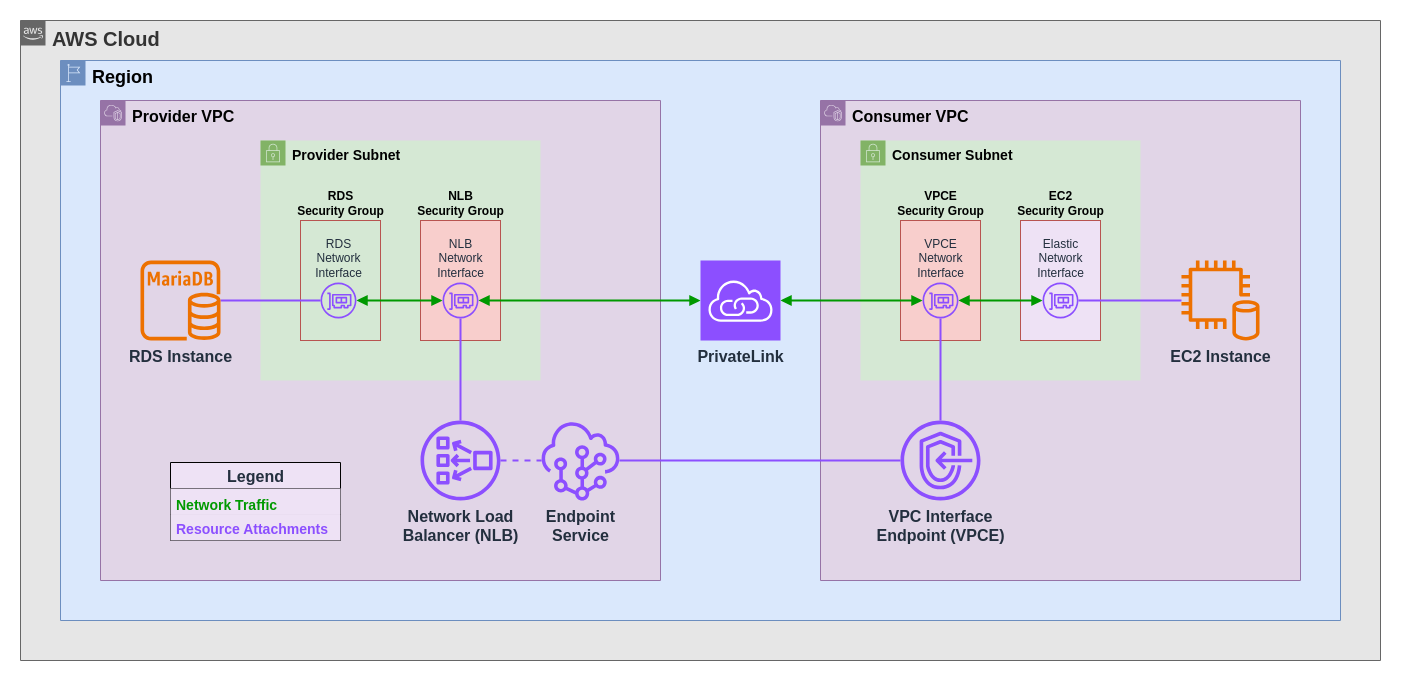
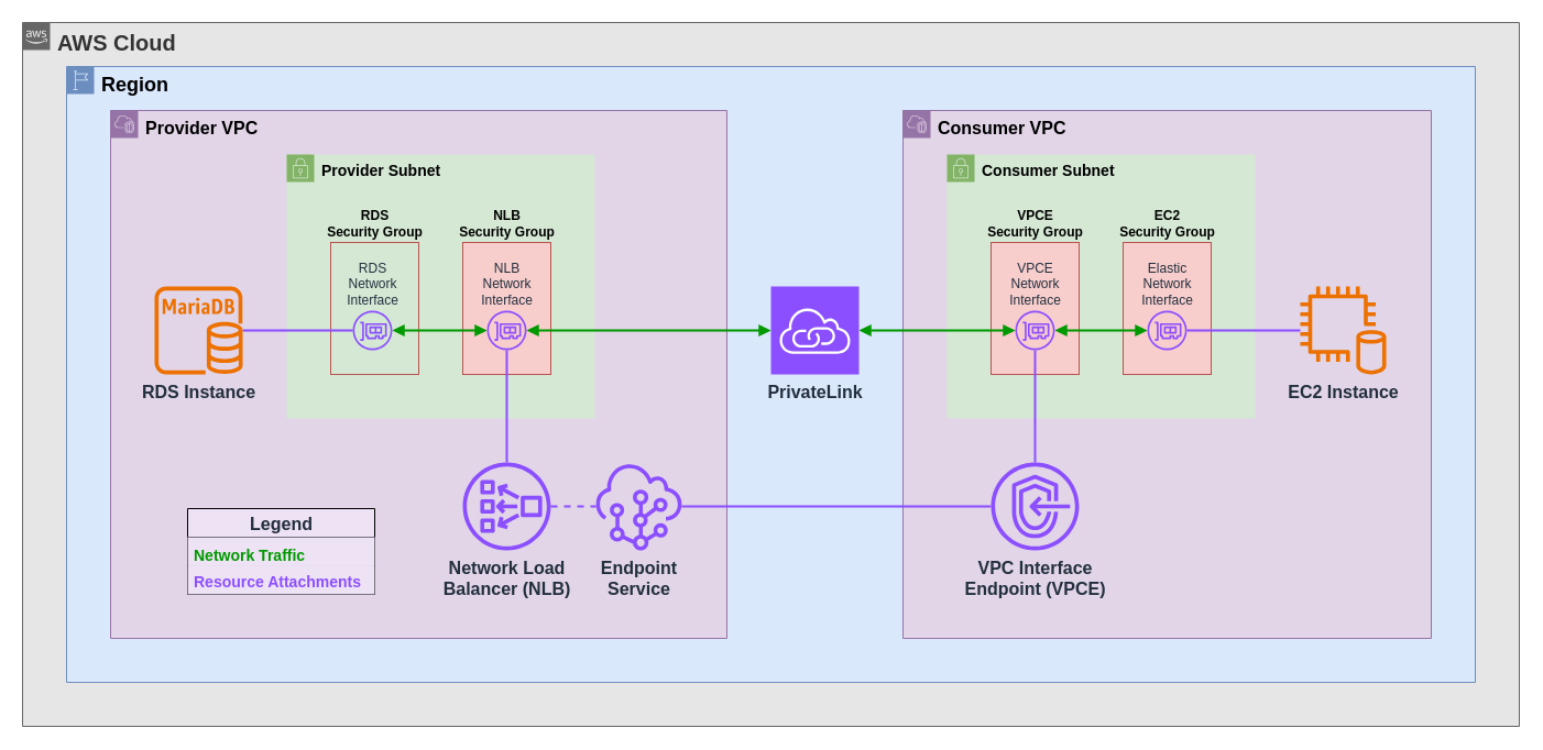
- <mxCell id="13" value="EC2&lt;div&gt;Security Group&lt;/div&gt;" style="fillColor=#eee2f5;strokeColor=#b85450;verticalAlign=bottom;fontStyle=1;fontSize=12;labelPosition=center;verticalLabelPosition=top;align=center;spacingTop=0;spacingLeft=0;html=1;spacingBottom=0;spacingRight=0;" parent="12" vertex="1"><mxGeometry x="1020" y="220" width="80" height="120" as="geometry" /></mxCell>
+ <mxCell id="13" value="EC2&lt;div&gt;Security Group&lt;/div&gt;" style="fillColor=#f8cecc;strokeColor=#b85450;verticalAlign=bottom;fontStyle=1;fontSize=12;labelPosition=center;verticalLabelPosition=top;align=center;spacingTop=0;spacingLeft=0;html=1;spacingBottom=0;spacingRight=0;" parent="12" vertex="1"><mxGeometry x="1020" y="220" width="80" height="120" as="geometry" /></mxCell>
